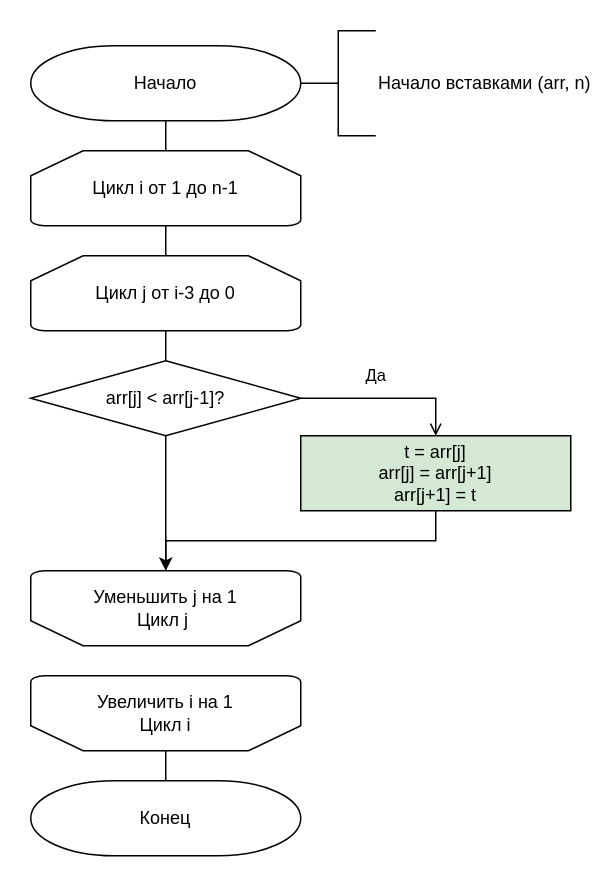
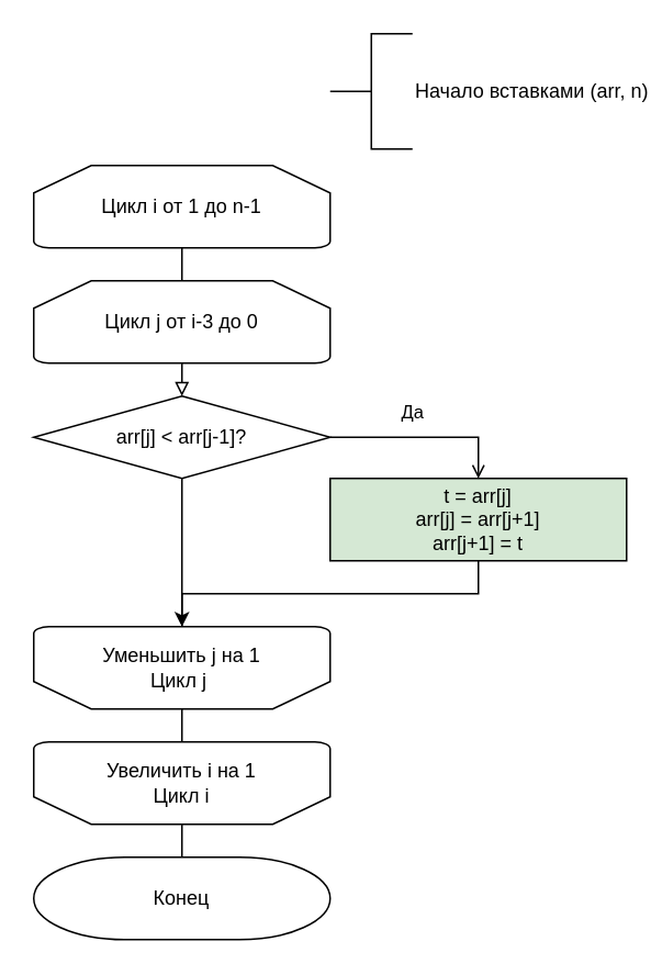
- <mxCell id="3" value="Начало" style="strokeWidth=1;html=1;shape=mxgraph.flowchart.terminator;whiteSpace=wrap;" parent="1" vertex="1"><mxGeometry x="20" y="30" width="180" height="50" as="geometry" /></mxCell>
- <mxCell id="2" style="edgeStyle=orthogonalEdgeStyle;rounded=0;orthogonalLoop=1;jettySize=auto;html=1;exitX=0.5;exitY=1;exitDx=0;exitDy=0;exitPerimeter=0;entryX=0.5;entryY=0;entryDx=0;entryDy=0;entryPerimeter=0;endArrow=none;endFill=0;strokeWidth=1;" parent="1" source="3" target="5" edge="1"><mxGeometry relative="1" as="geometry" /></mxCell>
- <mxCell id="7" style="edgeStyle=orthogonalEdgeStyle;rounded=0;orthogonalLoop=1;jettySize=auto;html=1;exitX=0.5;exitY=1;exitDx=0;exitDy=0;exitPerimeter=0;entryX=0.5;entryY=0;entryDx=0;entryDy=0;entryPerimeter=0;endArrow=none;endFill=0;strokeWidth=1;" parent="1" source="8" target="11" edge="1"><mxGeometry relative="1" as="geometry" /></mxCell>
+ <mxCell id="7" style="edgeStyle=orthogonalEdgeStyle;rounded=0;orthogonalLoop=1;jettySize=auto;html=1;exitX=0.5;exitY=1;exitDx=0;exitDy=0;exitPerimeter=0;entryX=0.5;entryY=0;entryDx=0;entryDy=0;entryPerimeter=0;endArrow=block;endFill=0;strokeWidth=1;" parent="1" source="8" target="11" edge="1"><mxGeometry relative="1" as="geometry" /></mxCell>
+ <mxCell id="12" style="edgeStyle=orthogonalEdgeStyle;rounded=0;orthogonalLoop=1;jettySize=auto;html=1;exitX=0.5;exitY=0;exitDx=0;exitDy=0;exitPerimeter=0;entryX=0.5;entryY=1;entryDx=0;entryDy=0;entryPerimeter=0;endArrow=none;endFill=0;strokeWidth=1;" parent="1" source="13" target="17" edge="1"><mxGeometry relative="1" as="geometry" /></mxCell>
